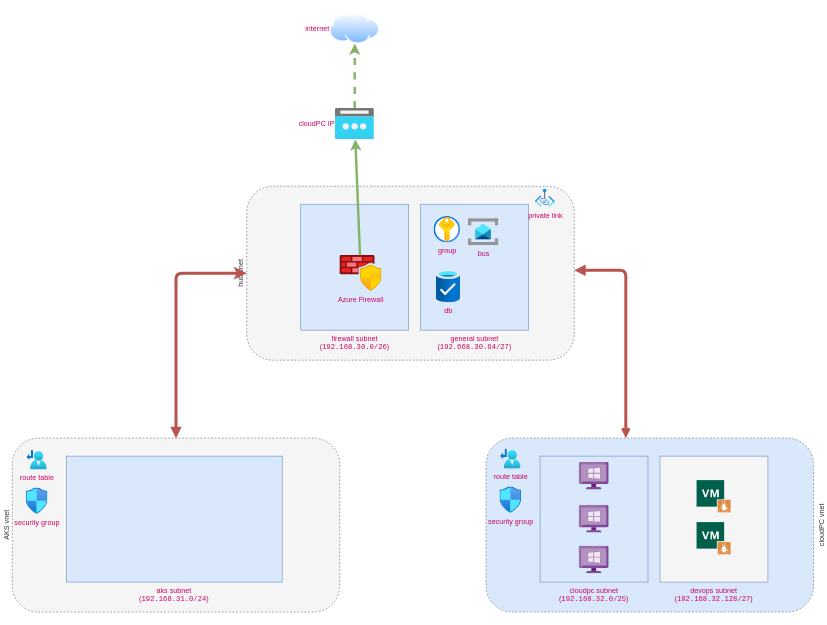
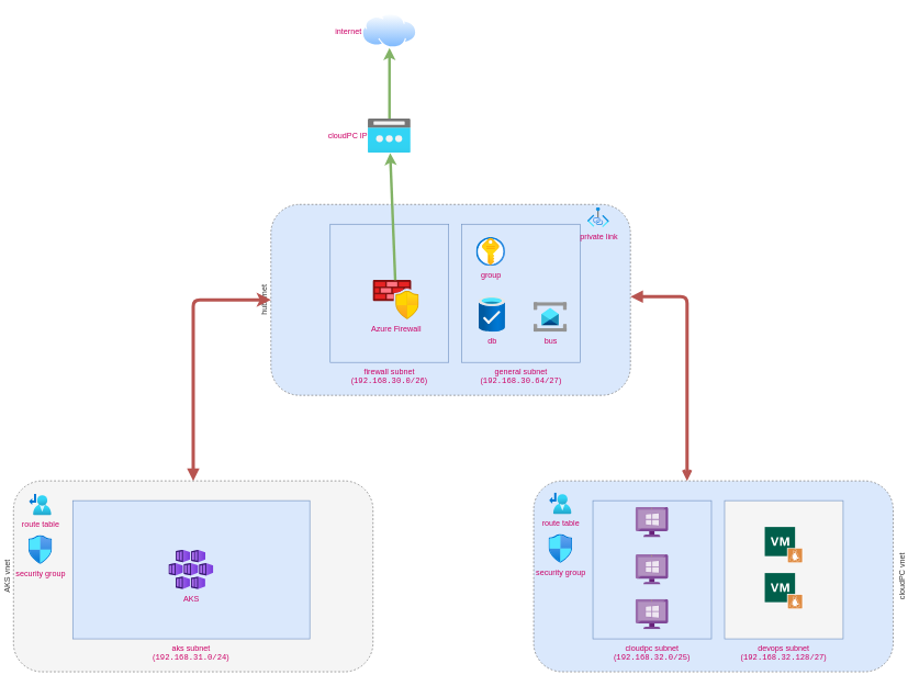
- <mxCell id="6" style="edgeStyle=none;html=1;strokeWidth=4;fillColor=#d5e8d4;strokeColor=#82b366;dashed=1;" edge="1" parent="4" source="8" target="5"><mxGeometry relative="1" as="geometry" /></mxCell>
+ <mxCell id="6" style="edgeStyle=none;html=1;strokeWidth=4;fillColor=#d5e8d4;strokeColor=#82b366;" edge="1" parent="4" source="8" target="5"><mxGeometry relative="1" as="geometry" /></mxCell>
- <mxCell id="14" value="bus" style="aspect=fixed;html=1;points=[];align=center;image;fontSize=12;image=img/lib/azure2/integration/Service_Bus.svg;dashed=1;labelBackgroundColor=none;fontColor=#CC0066;" vertex="1" parent="2"><mxGeometry x="369" y="344" width="51" height="45" as="geometry" /></mxCell>
+ <mxCell id="14" value="bus" style="aspect=fixed;html=1;points=[];align=center;image;fontSize=12;image=img/lib/azure2/integration/Service_Bus.svg;dashed=1;labelBackgroundColor=none;fontColor=#CC0066;" vertex="1" parent="2"><mxGeometry x="399" y="439" width="51" height="45" as="geometry" /></mxCell>
- <mxCell id="3" value="hub vnet" style="rounded=1;whiteSpace=wrap;html=1;dashed=1;labelPosition=left;verticalLabelPosition=middle;align=center;verticalAlign=bottom;horizontal=0;fillColor=#f5f5f5;fontColor=#333333;strokeColor=#666666;" vertex="1" parent="2"><mxGeometry y="290" width="546" height="290" as="geometry" /></mxCell>
+ <mxCell id="3" value="hub vnet" style="rounded=1;whiteSpace=wrap;html=1;dashed=1;labelPosition=left;verticalLabelPosition=middle;align=center;verticalAlign=bottom;horizontal=0;fillColor=#dae8fc;fontColor=#333333;strokeColor=#666666;" vertex="1" parent="2"><mxGeometry y="290" width="546" height="290" as="geometry" /></mxCell>
- <mxCell id="11" value="general subnet&lt;br&gt;(&lt;span style=&quot;font-family: Menlo, Monaco, &amp;quot;Courier New&amp;quot;, monospace;&quot;&gt;192.668.30.64/27&lt;/span&gt;&lt;span style=&quot;&quot;&gt;)&lt;/span&gt;" style="rounded=0;whiteSpace=wrap;html=1;labelPosition=center;verticalLabelPosition=bottom;align=center;verticalAlign=top;fillColor=#dae8fc;strokeColor=#6c8ebf;fontColor=#CC0066;labelBackgroundColor=none;" vertex="1" parent="2"><mxGeometry x="290" y="320" width="180" height="210" as="geometry" /></mxCell>
+ <mxCell id="11" value="general subnet&lt;br&gt;(&lt;span style=&quot;font-family: Menlo, Monaco, &amp;quot;Courier New&amp;quot;, monospace;&quot;&gt;192.168.30.64/27&lt;/span&gt;&lt;span style=&quot;&quot;&gt;)&lt;/span&gt;" style="rounded=0;whiteSpace=wrap;html=1;labelPosition=center;verticalLabelPosition=bottom;align=center;verticalAlign=top;fillColor=#dae8fc;strokeColor=#6c8ebf;fontColor=#CC0066;labelBackgroundColor=none;" vertex="1" parent="2"><mxGeometry x="290" y="320" width="180" height="210" as="geometry" /></mxCell>
+ <mxCell id="30" value="AKS" style="aspect=fixed;html=1;points=[];align=center;image;fontSize=12;image=img/lib/azure2/containers/Kubernetes_Services.svg;dashed=1;fontColor=#CC0066;labelBackgroundColor=none;" vertex="1" parent="27"><mxGeometry x="236" y="105" width="68" height="60" as="geometry" /></mxCell>
